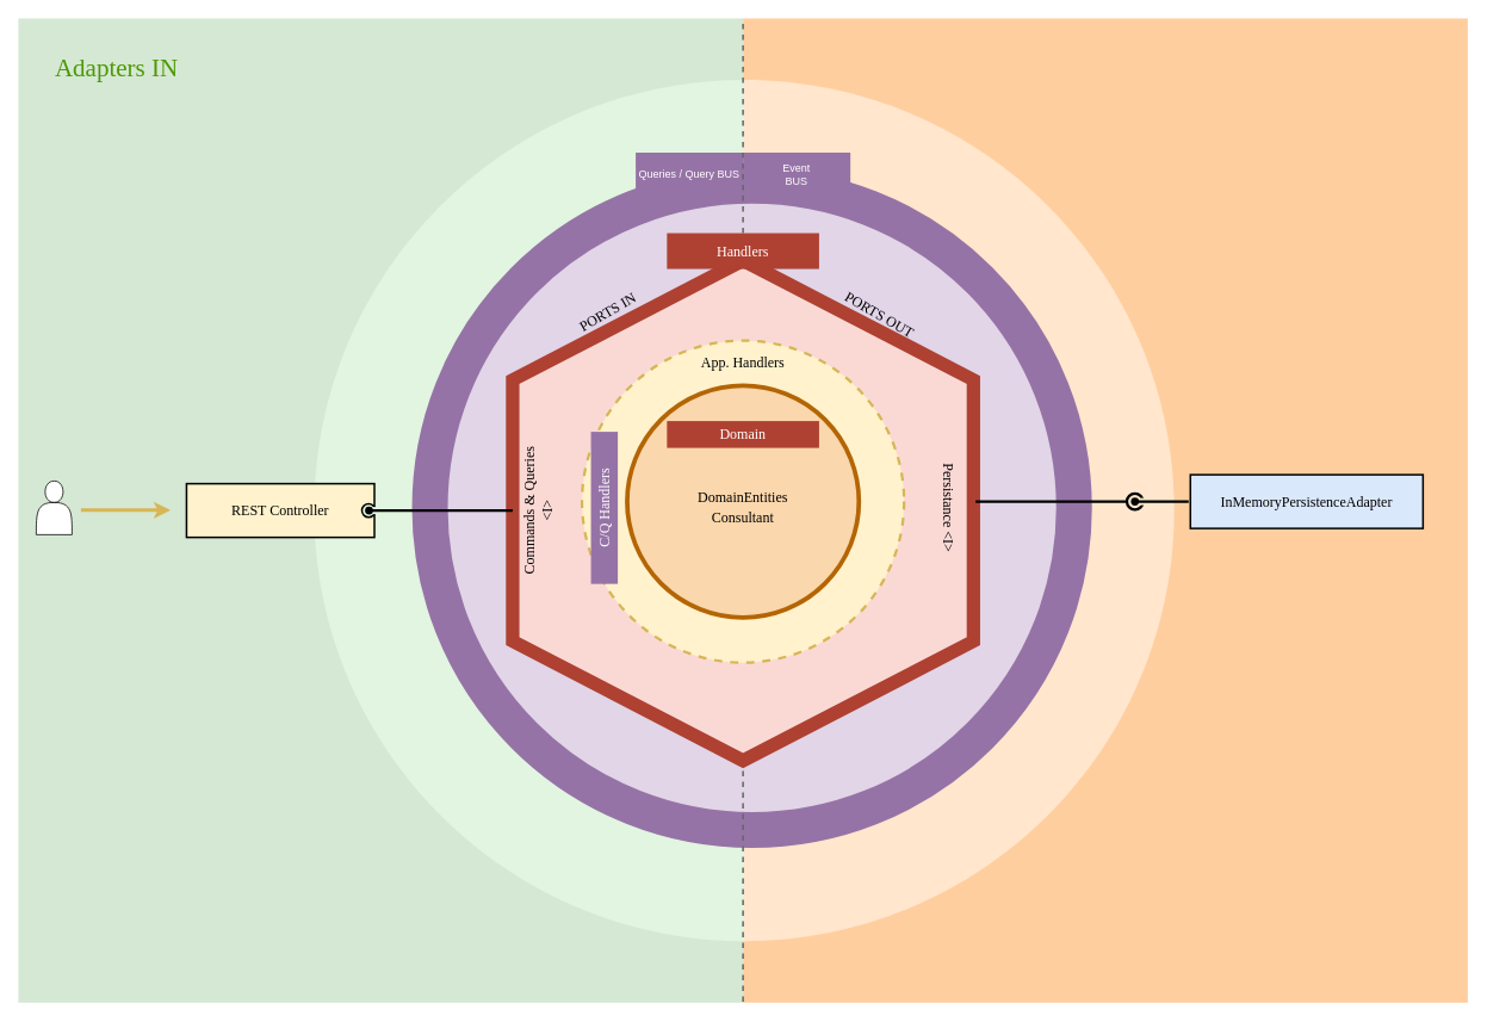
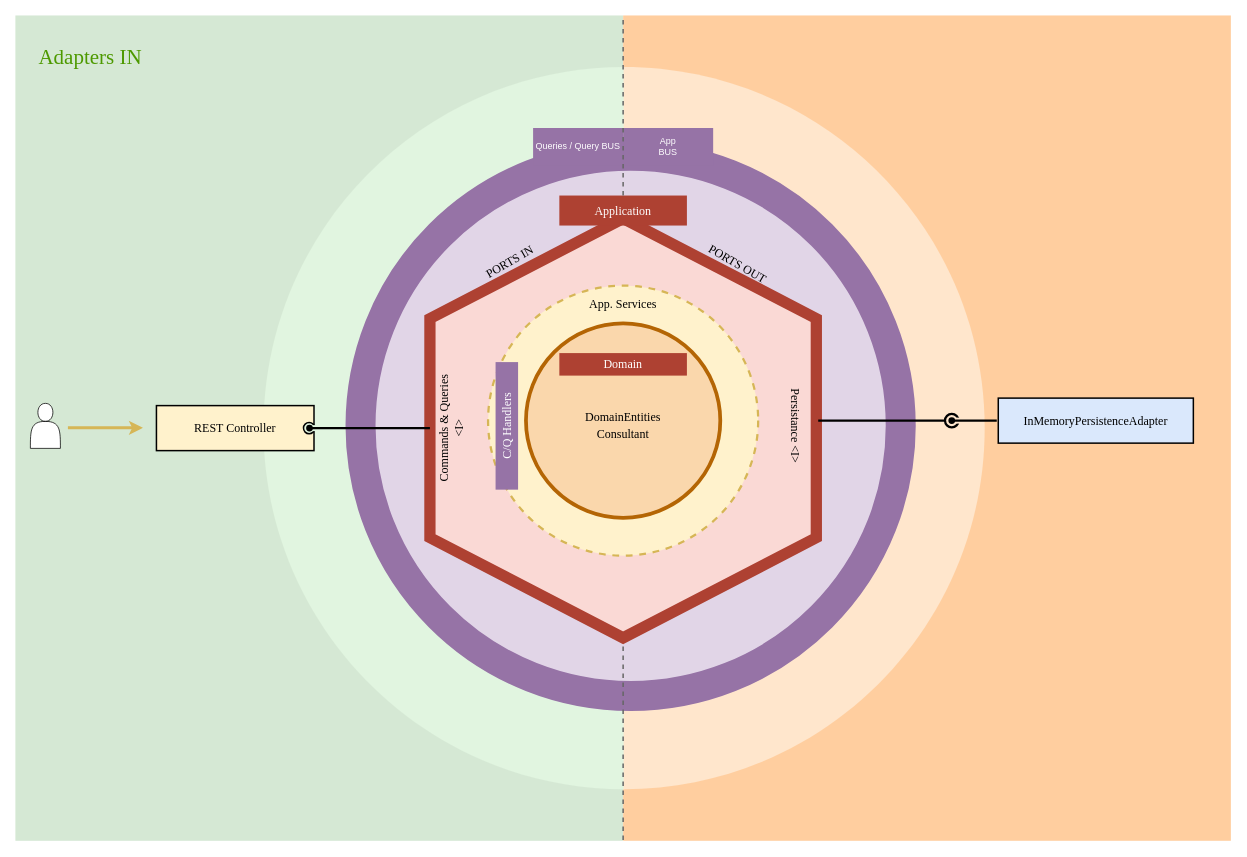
- <mxCell id="11" value="Adapters IN" style="text;html=1;strokeColor=none;fillColor=none;align=center;verticalAlign=middle;whiteSpace=wrap;rounded=0;fontFamily=Tahoma;fontSize=28;fontColor=#4D9900;" vertex="1" parent="1"><mxGeometry x="50" y="60" width="160" height="30" as="geometry" /></mxCell>
+ <mxCell id="11" value="Adapters IN" style="text;html=1;strokeColor=none;fillColor=none;align=center;verticalAlign=middle;whiteSpace=wrap;rounded=0;fontFamily=Tahoma;fontSize=28;fontColor=#4D9900;" vertex="1" parent="1"><mxGeometry x="40" y="60" width="160" height="30" as="geometry" /></mxCell>
- <mxCell id="12" value="Event&lt;br&gt;BUS" style="rounded=0;whiteSpace=wrap;html=1;strokeColor=none;fillColor=#9673A6;fontColor=#FFFFFF;" vertex="1" parent="1"><mxGeometry x="830" y="170" width="120" height="50" as="geometry" /></mxCell>
+ <mxCell id="12" value="App&lt;br&gt;BUS" style="rounded=0;whiteSpace=wrap;html=1;strokeColor=none;fillColor=#9673A6;fontColor=#FFFFFF;" vertex="1" parent="1"><mxGeometry x="830" y="170" width="120" height="50" as="geometry" /></mxCell>
- <mxCell id="18" value="Handlers" style="rounded=0;whiteSpace=wrap;html=1;dashed=1;fontFamily=Tahoma;fontSize=16;strokeColor=none;strokeWidth=3;fillColor=#AE4132;gradientColor=none;fontColor=#FFFFFF;" vertex="1" parent="1"><mxGeometry x="745" y="260" width="170" height="40" as="geometry" /></mxCell>
+ <mxCell id="18" value="Application" style="rounded=0;whiteSpace=wrap;html=1;dashed=1;fontFamily=Tahoma;fontSize=16;strokeColor=none;strokeWidth=3;fillColor=#AE4132;gradientColor=none;fontColor=#FFFFFF;" vertex="1" parent="1"><mxGeometry x="745" y="260" width="170" height="40" as="geometry" /></mxCell>
- <mxCell id="33" value="App. Handlers" style="text;html=1;strokeColor=none;fillColor=none;align=center;verticalAlign=middle;whiteSpace=wrap;rounded=0;fontFamily=Tahoma;fontSize=16;" vertex="1" parent="1"><mxGeometry x="780" y="390" width="100" height="30" as="geometry" /></mxCell>
+ <mxCell id="33" value="App. Services" style="text;html=1;strokeColor=none;fillColor=none;align=center;verticalAlign=middle;whiteSpace=wrap;rounded=0;fontFamily=Tahoma;fontSize=16;" vertex="1" parent="1"><mxGeometry x="780" y="390" width="100" height="30" as="geometry" /></mxCell>
